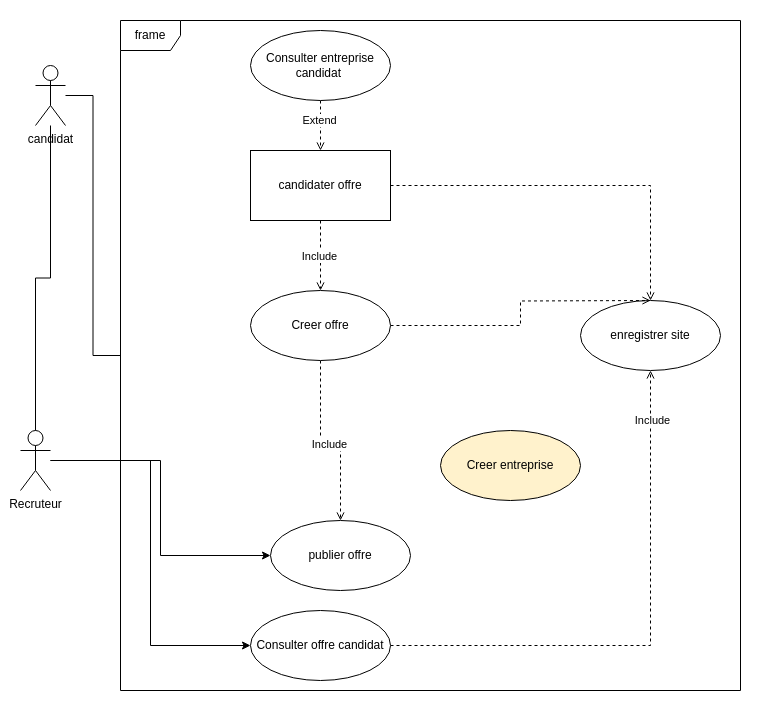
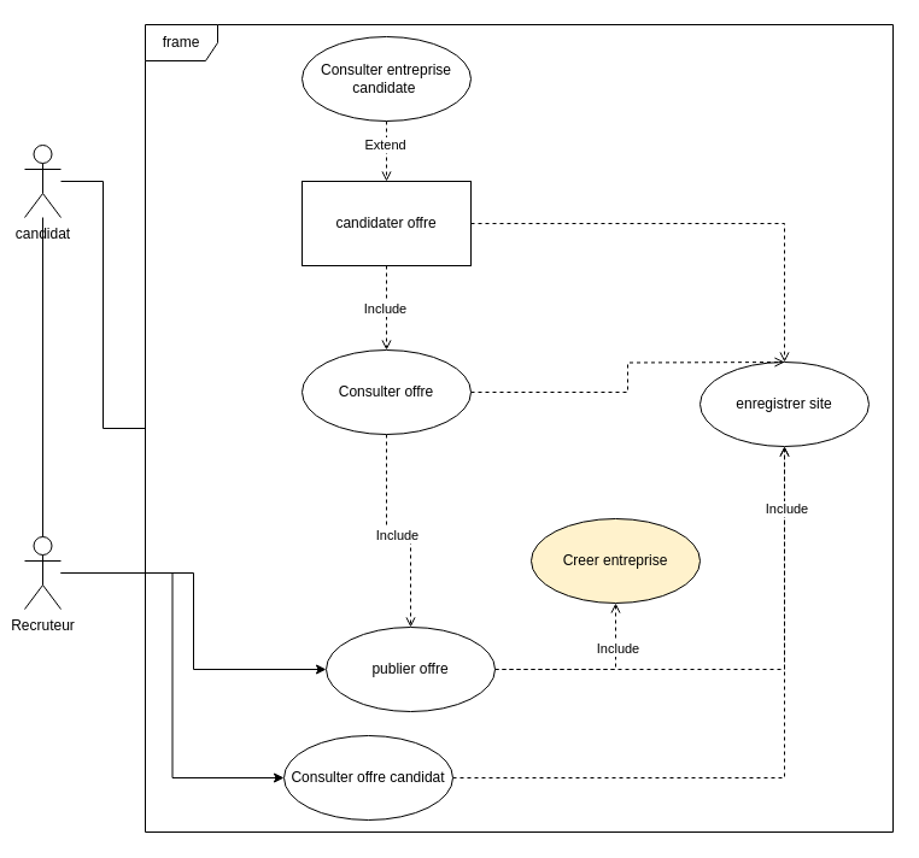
- <mxCell id="25" value="Consulter entreprise candidat&amp;nbsp;" style="ellipse;whiteSpace=wrap;html=1;" vertex="1" parent="1"><mxGeometry x="250" y="30" width="140" height="70" as="geometry" /></mxCell>
+ <mxCell id="25" value="Consulter entreprise candidate&amp;nbsp;" style="ellipse;whiteSpace=wrap;html=1;" vertex="1" parent="1"><mxGeometry x="250" y="30" width="140" height="70" as="geometry" /></mxCell>
- <mxCell id="8" value="candidat" style="shape=umlActor;verticalLabelPosition=bottom;verticalAlign=top;html=1;outlineConnect=0;" vertex="1" parent="1"><mxGeometry x="35" y="65" width="30" height="60" as="geometry" /></mxCell>
+ <mxCell id="8" value="candidat" style="shape=umlActor;verticalLabelPosition=bottom;verticalAlign=top;html=1;outlineConnect=0;" vertex="1" parent="1"><mxGeometry x="20" y="120" width="30" height="60" as="geometry" /></mxCell>
- <mxCell id="18" value="Creer offre" style="ellipse;whiteSpace=wrap;html=1;" vertex="1" parent="1"><mxGeometry x="250" y="290" width="140" height="70" as="geometry" /></mxCell>
+ <mxCell id="18" value="Consulter offre" style="ellipse;whiteSpace=wrap;html=1;" vertex="1" parent="1"><mxGeometry x="250" y="290" width="140" height="70" as="geometry" /></mxCell>
- <mxCell id="5" value="Recruteur" style="shape=umlActor;verticalLabelPosition=bottom;verticalAlign=top;html=1;outlineConnect=0;" vertex="1" parent="1"><mxGeometry x="20" y="430" width="30" height="60" as="geometry" /></mxCell>
+ <mxCell id="5" value="Recruteur" style="shape=umlActor;verticalLabelPosition=bottom;verticalAlign=top;html=1;outlineConnect=0;" vertex="1" parent="1"><mxGeometry x="20" y="445" width="30" height="60" as="geometry" /></mxCell>
+ <mxCell id="11" style="edgeStyle=orthogonalEdgeStyle;rounded=0;orthogonalLoop=1;jettySize=auto;html=1;entryX=0.5;entryY=1;entryDx=0;entryDy=0;dashed=1;endArrow=open;endFill=0;" edge="1" parent="1" source="13" target="9"><mxGeometry relative="1" as="geometry" /></mxCell>
+ <mxCell id="12" value="Include" style="edgeLabel;html=1;align=center;verticalAlign=middle;resizable=0;points=[];" vertex="1" connectable="0" parent="11"><mxGeometry x="0.527" y="-1" relative="1" as="geometry"><mxPoint as="offset" /></mxGeometry></mxCell>
+ <mxCell id="10" style="edgeStyle=orthogonalEdgeStyle;rounded=0;orthogonalLoop=1;jettySize=auto;html=1;dashed=1;endArrow=open;endFill=0;" edge="1" parent="1" source="13" target="14"><mxGeometry relative="1" as="geometry" /></mxCell>
- <mxCell id="28" value="Consulter offre candidat" style="ellipse;whiteSpace=wrap;html=1;" vertex="1" parent="1"><mxGeometry x="250" y="610" width="140" height="70" as="geometry" /></mxCell>
+ <mxCell id="28" value="Consulter offre candidat" style="ellipse;whiteSpace=wrap;html=1;" vertex="1" parent="1"><mxGeometry x="235" y="610" width="140" height="70" as="geometry" /></mxCell>
